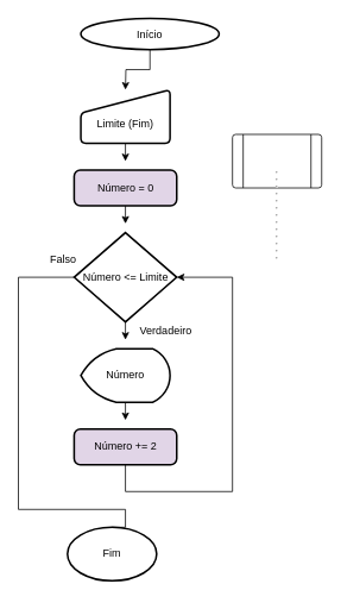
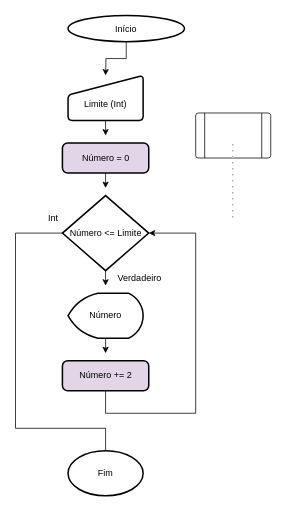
- <mxCell id="12" value="&lt;br&gt;Limite (Fim)" style="html=1;strokeWidth=2;shape=manualInput;whiteSpace=wrap;rounded=1;size=26;arcSize=11;" parent="1" vertex="1"><mxGeometry x="90" y="100" width="100" height="60" as="geometry" /></mxCell>
+ <mxCell id="12" value="&lt;br&gt;Limite (Int)" style="html=1;strokeWidth=2;shape=manualInput;whiteSpace=wrap;rounded=1;size=26;arcSize=11;" parent="1" vertex="1"><mxGeometry x="90" y="100" width="100" height="60" as="geometry" /></mxCell>
- <mxCell id="9" value="Falso" style="text;html=1;align=center;verticalAlign=middle;resizable=0;points=[];autosize=1;" parent="1" vertex="1"><mxGeometry x="50" y="280" width="40" height="20" as="geometry" /></mxCell>
+ <mxCell id="9" value="Int" style="text;html=1;align=center;verticalAlign=middle;resizable=0;points=[];autosize=1;" parent="1" vertex="1"><mxGeometry x="50" y="280" width="40" height="20" as="geometry" /></mxCell>
- <mxCell id="10" value="Fim" style="strokeWidth=2;html=1;shape=mxgraph.flowchart.start_1;whiteSpace=wrap;" parent="1" vertex="1"><mxGeometry x="75" y="590" width="100" height="60" as="geometry" /></mxCell>
+ <mxCell id="10" value="Fim" style="strokeWidth=2;html=1;shape=mxgraph.flowchart.start_1;whiteSpace=wrap;" parent="1" vertex="1"><mxGeometry x="90" y="600" width="100" height="60" as="geometry" /></mxCell>
